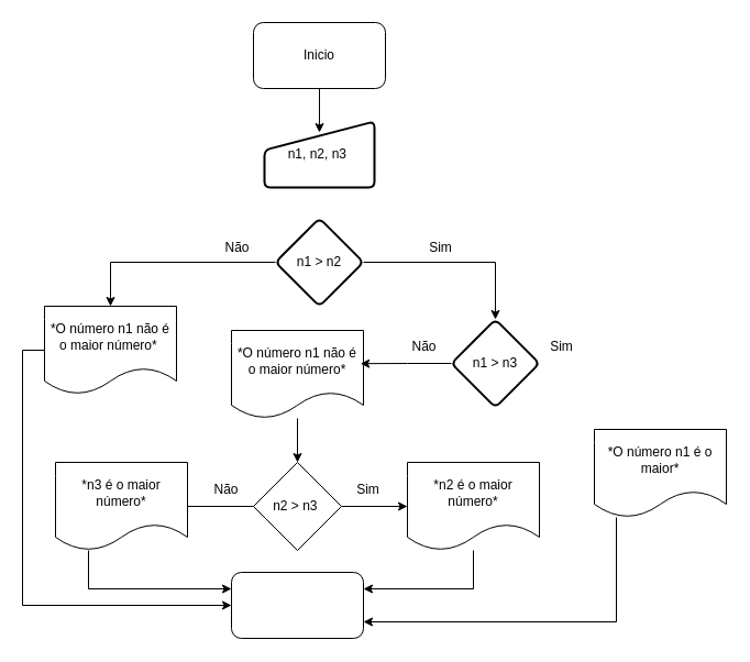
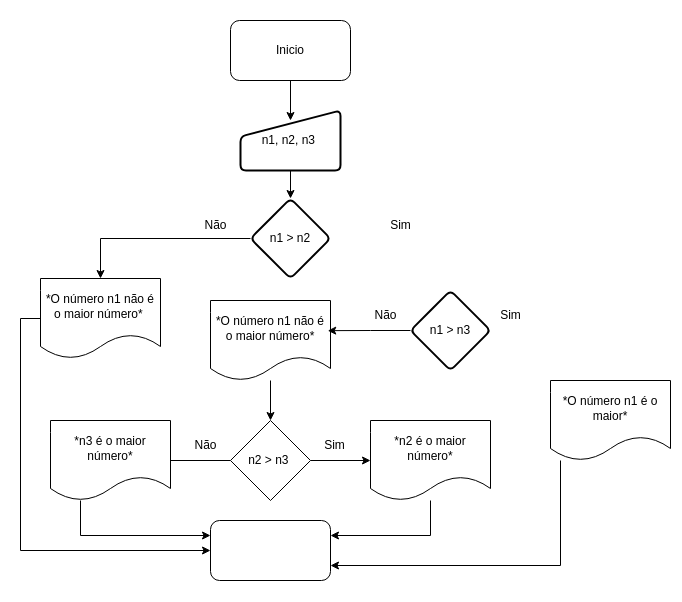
+ <mxCell id="3" value="" style="edgeStyle=orthogonalEdgeStyle;rounded=0;orthogonalLoop=1;jettySize=auto;html=1;" edge="1" parent="1" source="4" target="8"><mxGeometry relative="1" as="geometry" /></mxCell>
- <mxCell id="6" value="" style="edgeStyle=orthogonalEdgeStyle;rounded=0;orthogonalLoop=1;jettySize=auto;html=1;" edge="1" parent="1" source="8" target="9"><mxGeometry relative="1" as="geometry" /></mxCell>
- <mxCell id="20" value="*O número n1 é o maior*" style="shape=document;whiteSpace=wrap;html=1;boundedLbl=1;" vertex="1" parent="1"><mxGeometry x="540" y="390" width="120" height="80" as="geometry" /></mxCell>
+ <mxCell id="20" value="*O número n1 é o maior*" style="shape=document;whiteSpace=wrap;html=1;boundedLbl=1;" vertex="1" parent="1"><mxGeometry x="550" y="380" width="120" height="80" as="geometry" /></mxCell>
